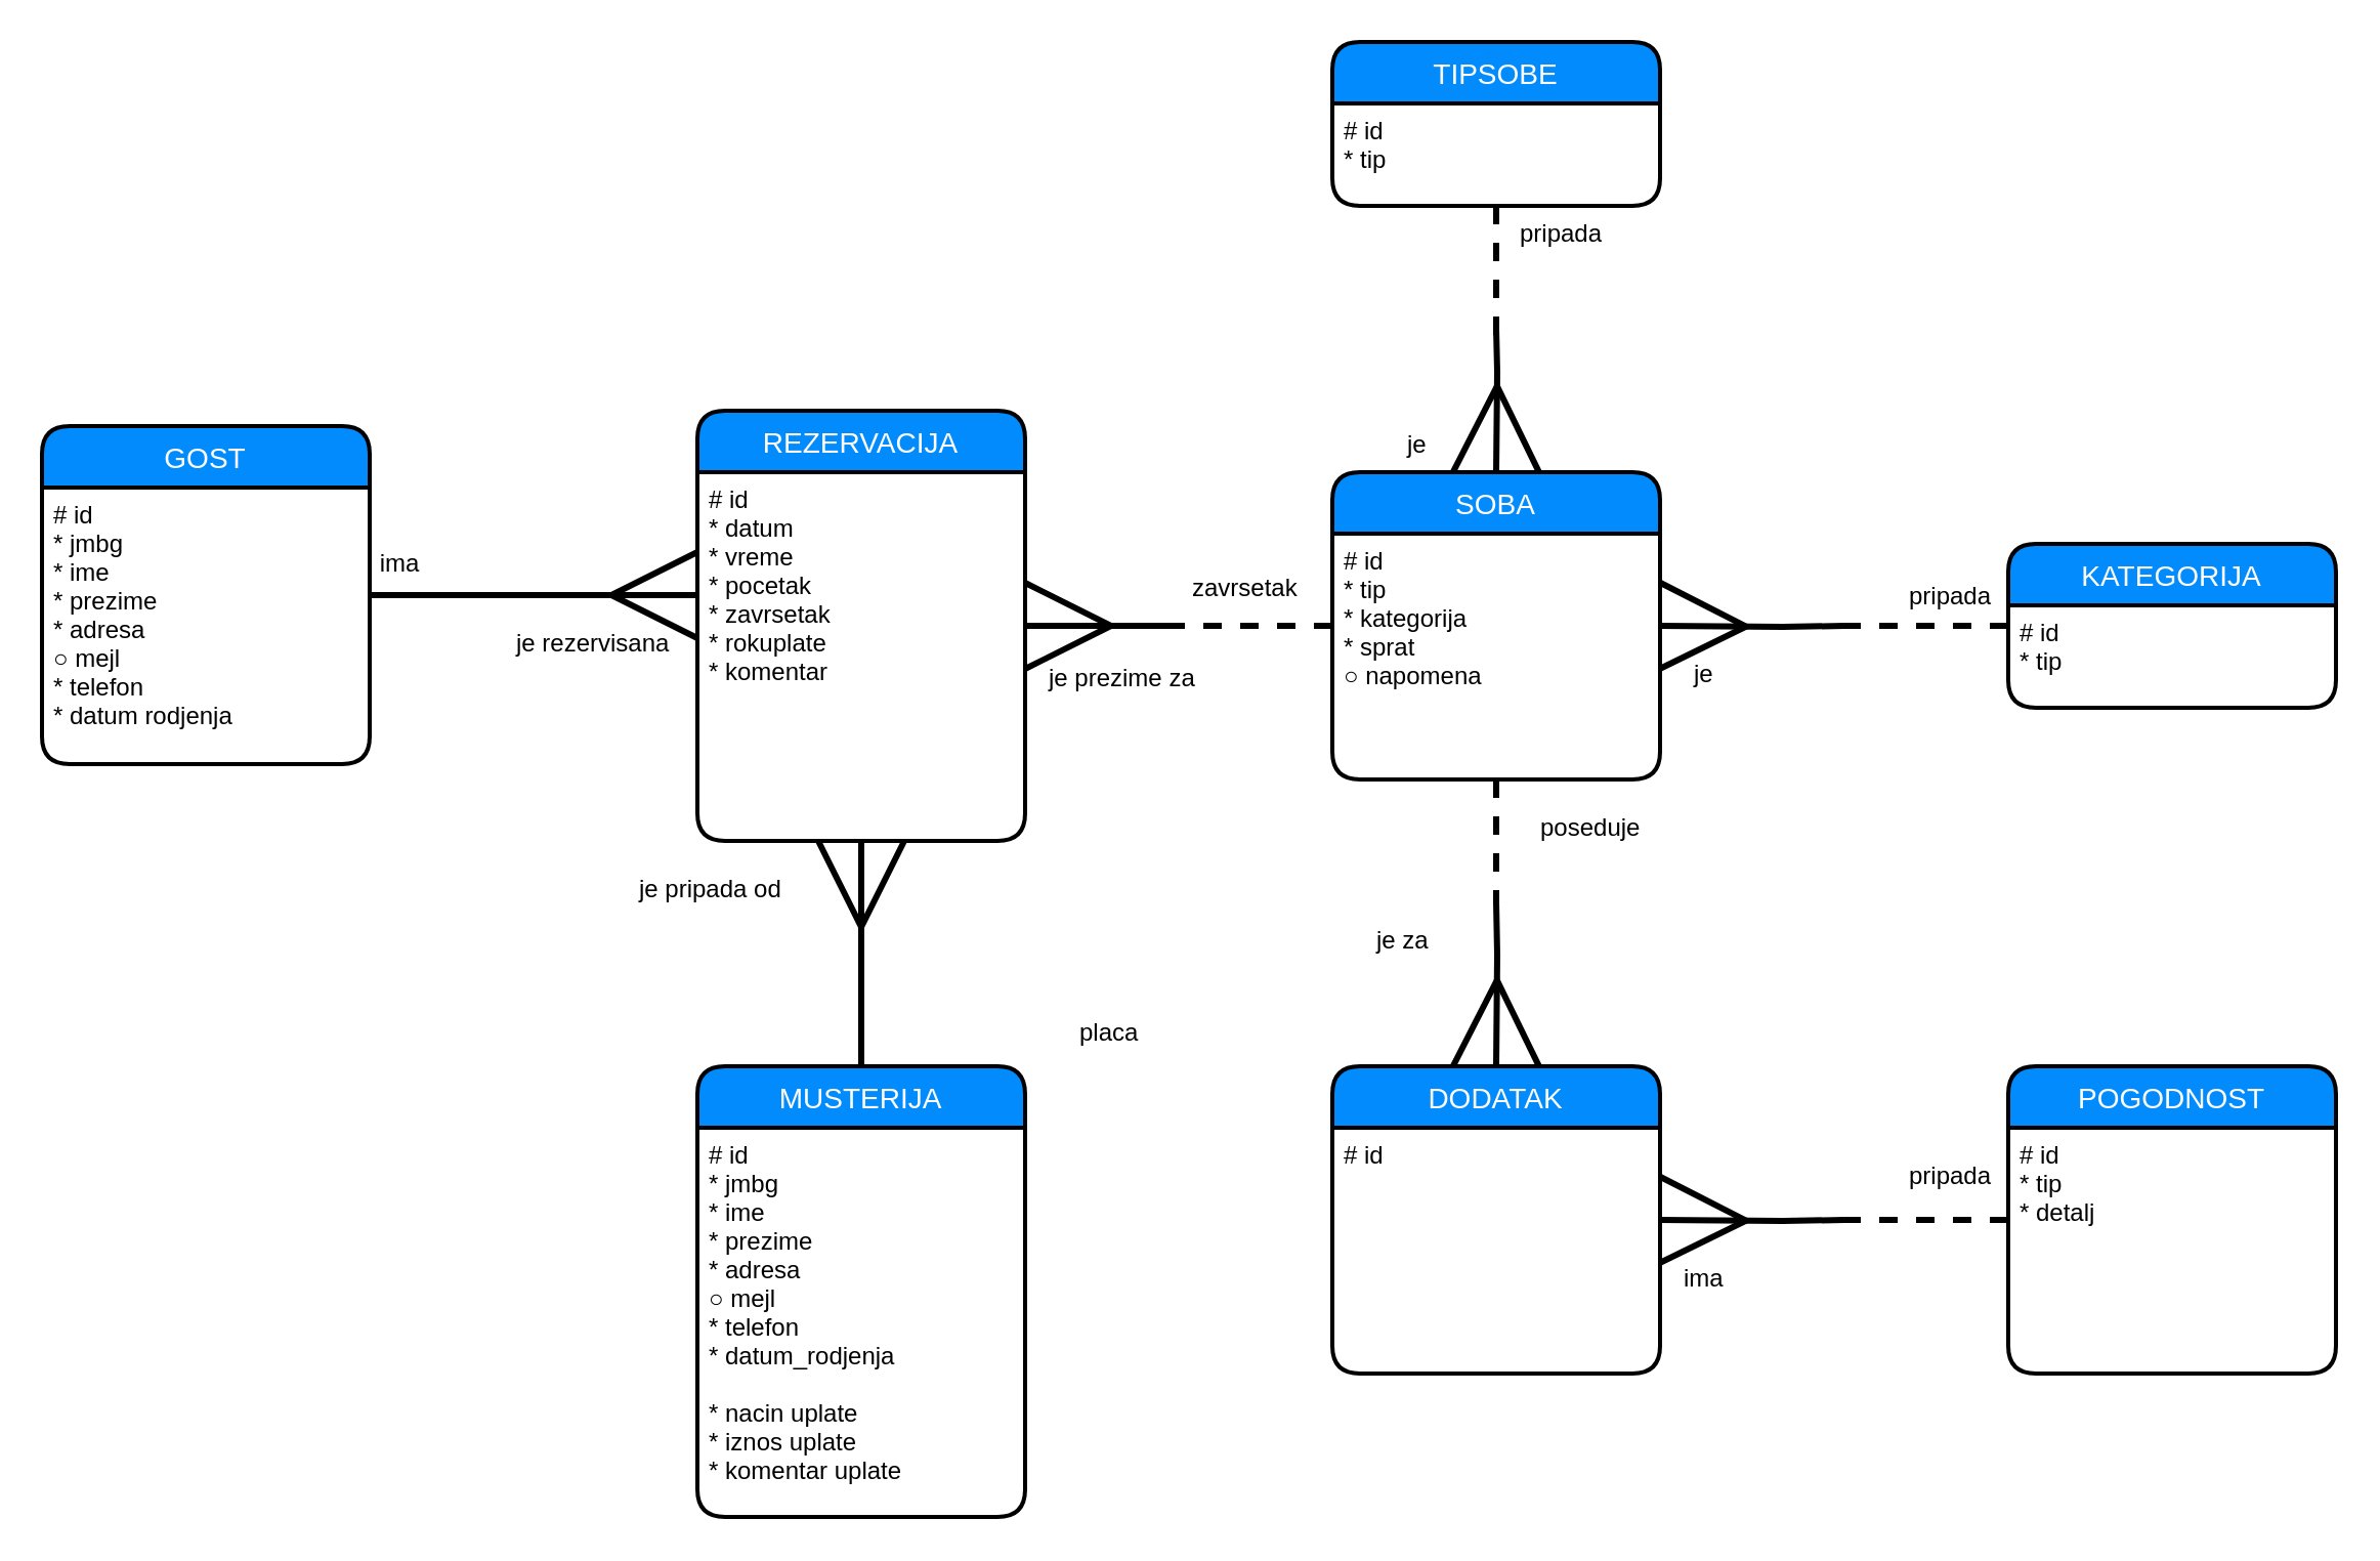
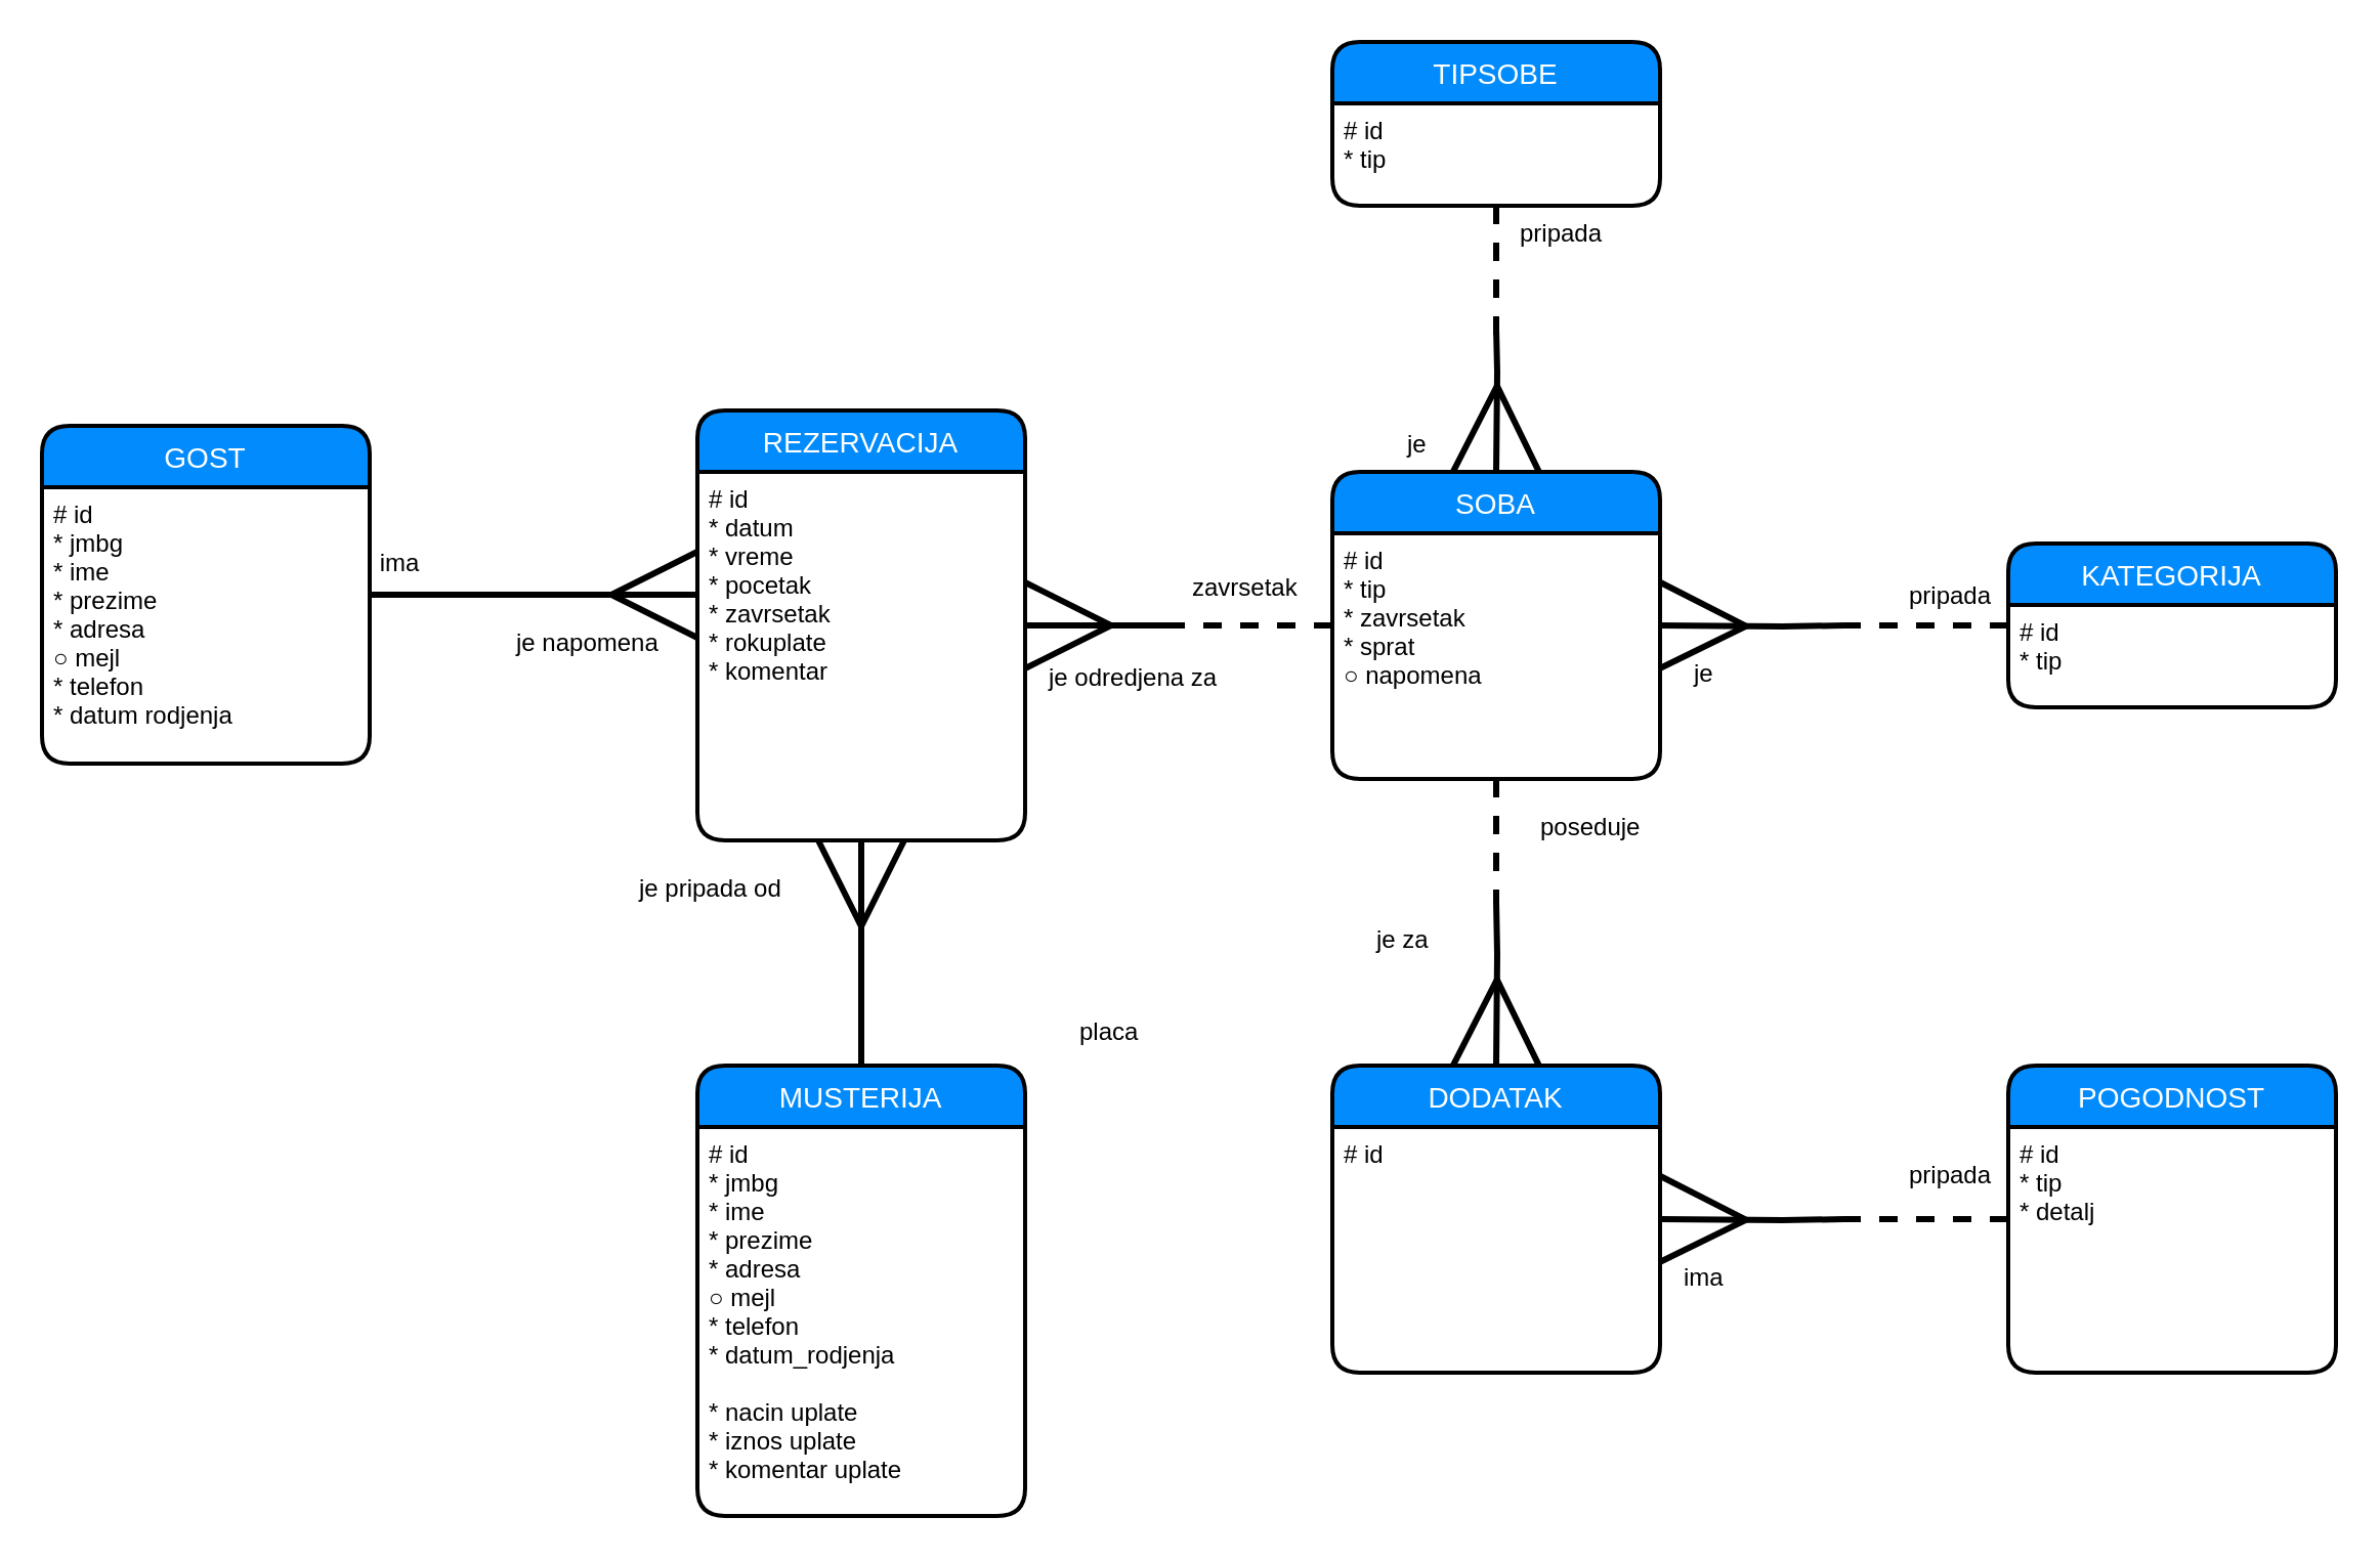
- <mxCell id="4" value="# id&#10;* tip&#10;* kategorija&#10;* sprat&#10;○ napomena&#10;" style="align=left;strokeColor=none;fillColor=none;spacingLeft=4;fontSize=12;verticalAlign=top;resizable=0;rotatable=0;part=1;" parent="3" vertex="1"><mxGeometry y="30" width="160" height="120" as="geometry" /></mxCell>
+ <mxCell id="4" value="# id&#10;* tip&#10;* zavrsetak&#10;* sprat&#10;○ napomena&#10;" style="align=left;strokeColor=none;fillColor=none;spacingLeft=4;fontSize=12;verticalAlign=top;resizable=0;rotatable=0;part=1;" parent="3" vertex="1"><mxGeometry y="30" width="160" height="120" as="geometry" /></mxCell>
- <mxCell id="24" value="&lt;font color=&quot;#00000000&quot;&gt;je rezervisana&lt;br&gt;&lt;/font&gt;" style="text;whiteSpace=wrap;html=1;fontColor=#FFFFFF;" parent="1" vertex="1"><mxGeometry x="250" y="300" width="80" height="30" as="geometry" /></mxCell>
+ <mxCell id="24" value="&lt;font color=&quot;#00000000&quot;&gt;je napomena&lt;br&gt;&lt;/font&gt;" style="text;whiteSpace=wrap;html=1;fontColor=#FFFFFF;" parent="1" vertex="1"><mxGeometry x="250" y="300" width="80" height="30" as="geometry" /></mxCell>
- <mxCell id="28" value="&lt;font color=&quot;#00000000&quot;&gt;je prezime za&lt;br&gt;&lt;/font&gt;" style="text;whiteSpace=wrap;html=1;fontColor=#FFFFFF;" parent="1" vertex="1"><mxGeometry x="510" y="316.5" width="90" height="27" as="geometry" /></mxCell>
+ <mxCell id="28" value="&lt;font color=&quot;#00000000&quot;&gt;je odredjena za&lt;br&gt;&lt;/font&gt;" style="text;whiteSpace=wrap;html=1;fontColor=#FFFFFF;" parent="1" vertex="1"><mxGeometry x="510" y="316.5" width="90" height="27" as="geometry" /></mxCell>
